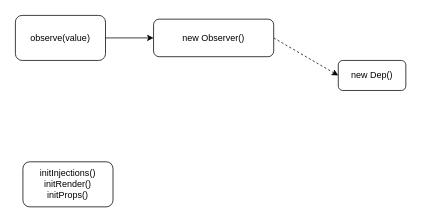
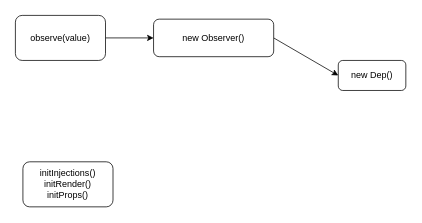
- <mxCell id="3" style="edgeStyle=none;html=1;exitX=1;exitY=0.5;exitDx=0;exitDy=0;entryX=0;entryY=0.5;entryDx=0;entryDy=0;dashed=1;" edge="1" parent="1" source="4" target="2"><mxGeometry relative="1" as="geometry" /></mxCell>
+ <mxCell id="3" style="edgeStyle=none;html=1;exitX=1;exitY=0.5;exitDx=0;exitDy=0;entryX=0;entryY=0.5;entryDx=0;entryDy=0;" edge="1" parent="1" source="4" target="2"><mxGeometry relative="1" as="geometry" /></mxCell>
